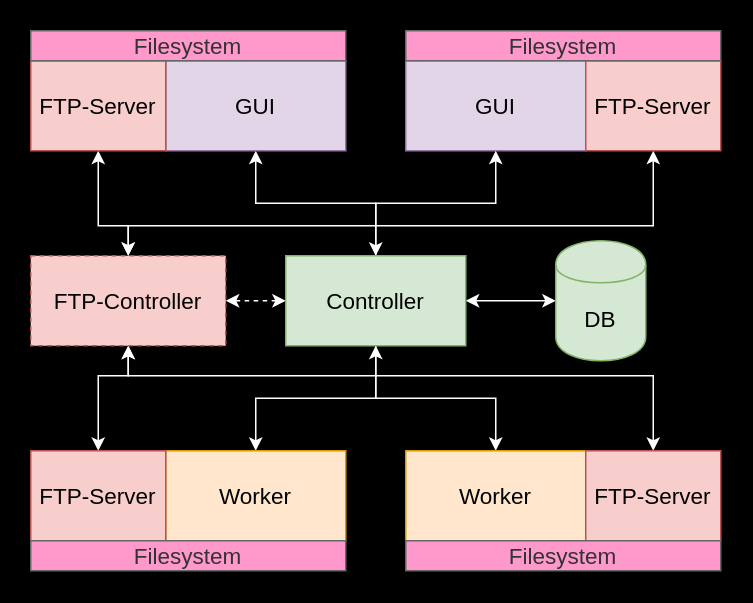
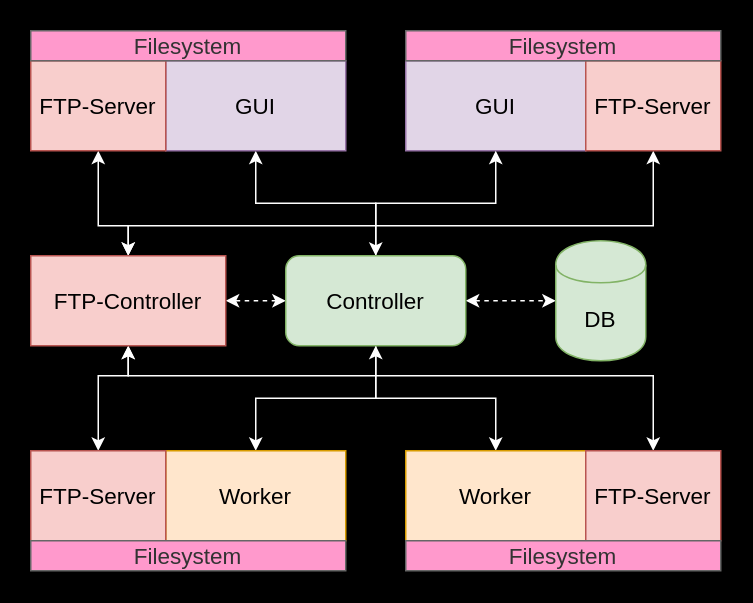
- <mxCell id="18" value="FTP-Controller" style="rounded=0;whiteSpace=wrap;html=1;fillColor=#f8cecc;strokeColor=#b85450;fontSize=15;dashed=1;" vertex="1" parent="1"><mxGeometry x="20" y="170" width="130" height="60" as="geometry" /></mxCell>
+ <mxCell id="18" value="FTP-Controller" style="rounded=0;whiteSpace=wrap;html=1;fillColor=#f8cecc;strokeColor=#b85450;fontSize=15;" vertex="1" parent="1"><mxGeometry x="20" y="170" width="130" height="60" as="geometry" /></mxCell>
- <mxCell id="9" value="Controller" style="rounded=0;whiteSpace=wrap;html=1;fontSize=15;fillColor=#d5e8d4;strokeColor=#82b366;" parent="1" vertex="1"><mxGeometry x="190" y="170" width="120" height="60" as="geometry" /></mxCell>
+ <mxCell id="9" value="Controller" style="whiteSpace=wrap;html=1;fontSize=15;fillColor=#d5e8d4;strokeColor=#82b366;rounded=1;" parent="1" vertex="1"><mxGeometry x="190" y="170" width="120" height="60" as="geometry" /></mxCell>
- <mxCell id="7" style="edgeStyle=orthogonalEdgeStyle;rounded=0;orthogonalLoop=1;jettySize=auto;html=1;entryX=0;entryY=0.5;entryDx=0;entryDy=0;startArrow=classic;startFill=1;strokeColor=#FFFFFF;fontSize=15;" parent="1" source="9" target="13" edge="1"><mxGeometry relative="1" as="geometry" /></mxCell>
+ <mxCell id="7" style="edgeStyle=orthogonalEdgeStyle;rounded=0;orthogonalLoop=1;jettySize=auto;html=1;entryX=0;entryY=0.5;entryDx=0;entryDy=0;startArrow=classic;startFill=1;strokeColor=#FFFFFF;fontSize=15;dashed=1;" parent="1" source="9" target="13" edge="1"><mxGeometry relative="1" as="geometry" /></mxCell>
